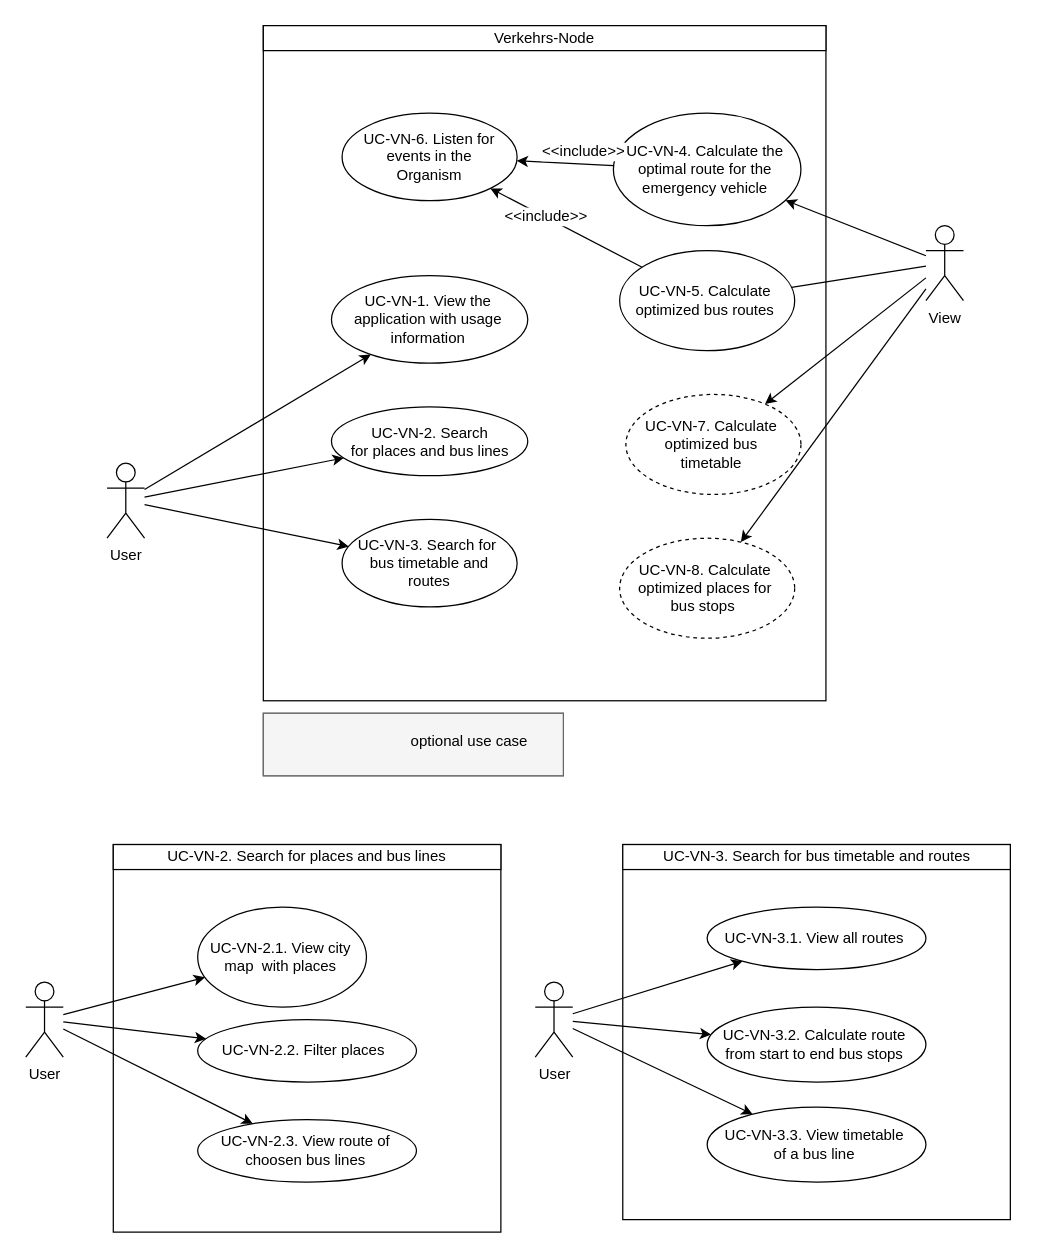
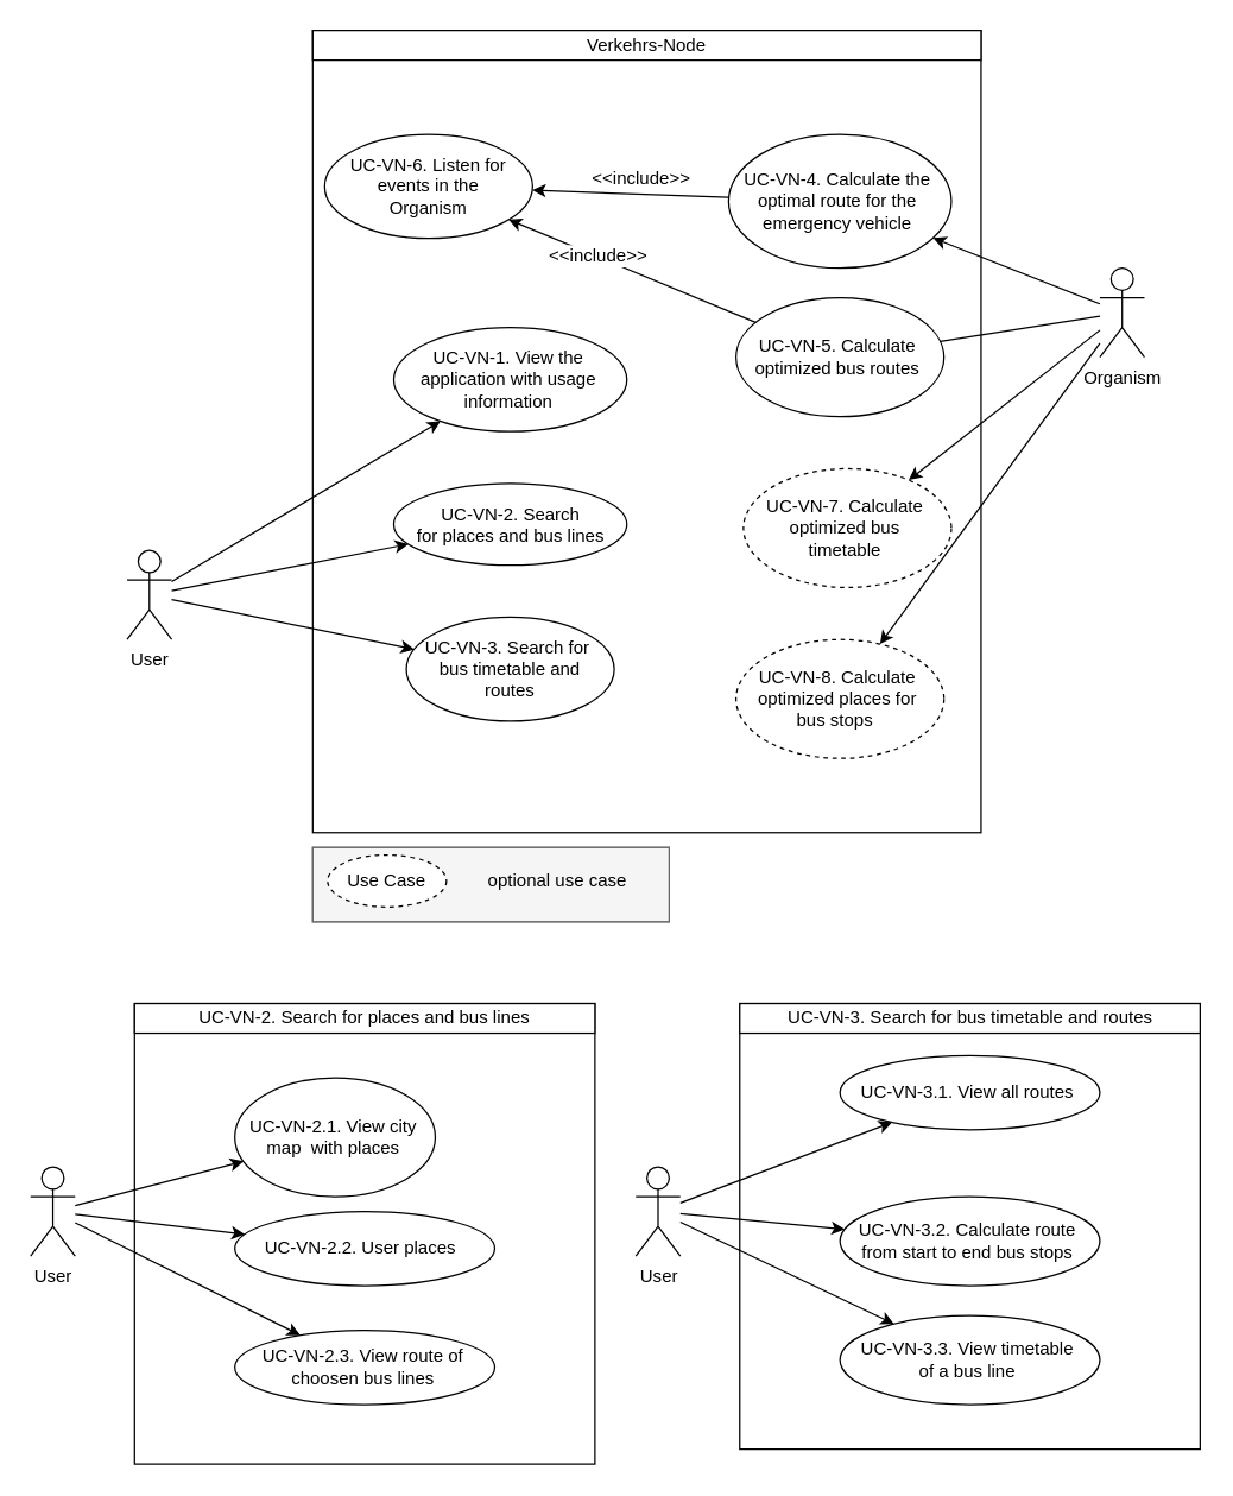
- <mxCell id="41" value="&lt;span lang=&quot;en&quot;&gt;UC-VN-6.&amp;nbsp;&lt;/span&gt;&lt;span lang=&quot;en&quot;&gt;Listen for events in the Organism&lt;/span&gt;" style="ellipse;whiteSpace=wrap;html=1;spacingLeft=10;spacingBottom=10;spacingRight=10;spacingTop=10;" parent="22" vertex="1"><mxGeometry x="188" y="70" width="140" height="70" as="geometry" /></mxCell>
+ <mxCell id="41" value="&lt;span lang=&quot;en&quot;&gt;UC-VN-6.&amp;nbsp;&lt;/span&gt;&lt;span lang=&quot;en&quot;&gt;Listen for events in the Organism&lt;/span&gt;" style="ellipse;whiteSpace=wrap;html=1;spacingLeft=10;spacingBottom=10;spacingRight=10;spacingTop=10;" parent="22" vertex="1"><mxGeometry x="133" y="70" width="140" height="70" as="geometry" /></mxCell>
- <mxCell id="25" value="View" style="shape=umlActor;verticalLabelPosition=bottom;labelBackgroundColor=#ffffff;verticalAlign=top;html=1;" parent="22" vertex="1"><mxGeometry x="655" y="160" width="30" height="60" as="geometry" /></mxCell>
+ <mxCell id="25" value="Organism" style="shape=umlActor;verticalLabelPosition=bottom;labelBackgroundColor=#ffffff;verticalAlign=top;html=1;" parent="22" vertex="1"><mxGeometry x="655" y="160" width="30" height="60" as="geometry" /></mxCell>
+ <mxCell id="48" value="Use Case" style="ellipse;whiteSpace=wrap;html=1;dashed=1;" parent="46" vertex="1"><mxGeometry x="10" y="5" width="80" height="35" as="geometry" /></mxCell>
- <mxCell id="16" value="&lt;span lang=&quot;en&quot;&gt;UC-VN-3.1. View all routes&lt;br&gt;&lt;/span&gt;" style="ellipse;whiteSpace=wrap;html=1;spacingLeft=7;spacingBottom=10;spacingRight=10;spacingTop=10;" parent="12" vertex="1"><mxGeometry x="137.5" y="50" width="175" height="50" as="geometry" /></mxCell>
+ <mxCell id="16" value="&lt;span lang=&quot;en&quot;&gt;UC-VN-3.1. View all routes&lt;br&gt;&lt;/span&gt;" style="ellipse;whiteSpace=wrap;html=1;spacingLeft=7;spacingBottom=10;spacingRight=10;spacingTop=10;" parent="12" vertex="1"><mxGeometry x="137.5" y="35" width="175" height="50" as="geometry" /></mxCell>
- <mxCell id="8" value="&lt;span lang=&quot;en&quot;&gt;UC-VN-2.2. Filter places&amp;nbsp;&lt;br&gt;&lt;/span&gt;" style="ellipse;whiteSpace=wrap;html=1;spacingLeft=7;spacingBottom=10;spacingRight=10;spacingTop=10;" parent="2" vertex="1"><mxGeometry x="137.5" y="140" width="175" height="50" as="geometry" /></mxCell>
+ <mxCell id="8" value="&lt;span lang=&quot;en&quot;&gt;UC-VN-2.2. User places&amp;nbsp;&lt;br&gt;&lt;/span&gt;" style="ellipse;whiteSpace=wrap;html=1;spacingLeft=7;spacingBottom=10;spacingRight=10;spacingTop=10;" parent="2" vertex="1"><mxGeometry x="137.5" y="140" width="175" height="50" as="geometry" /></mxCell>
